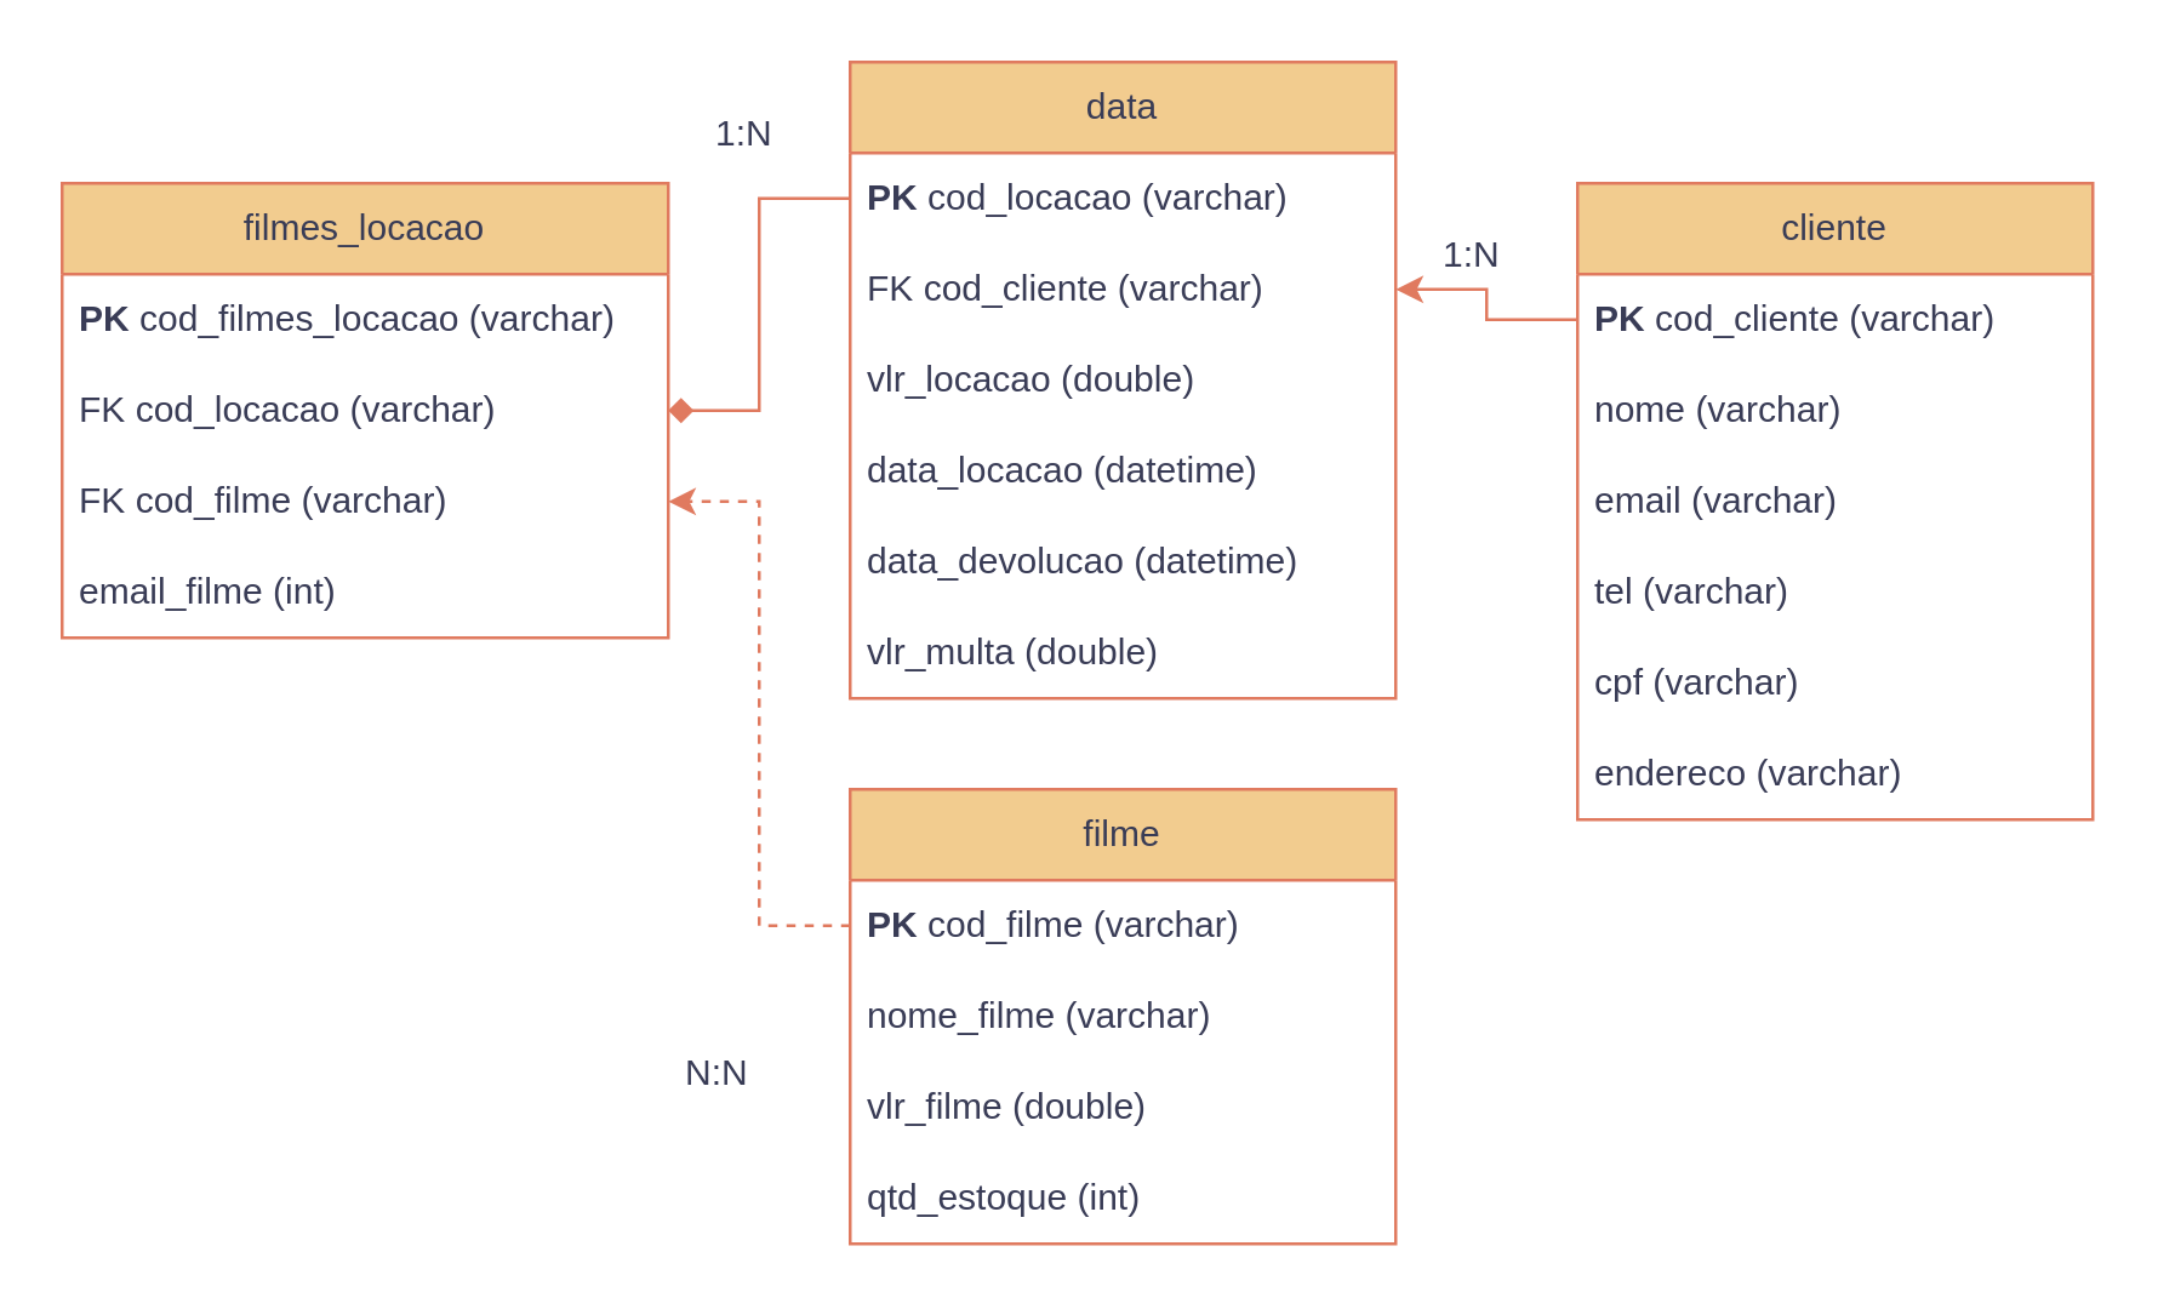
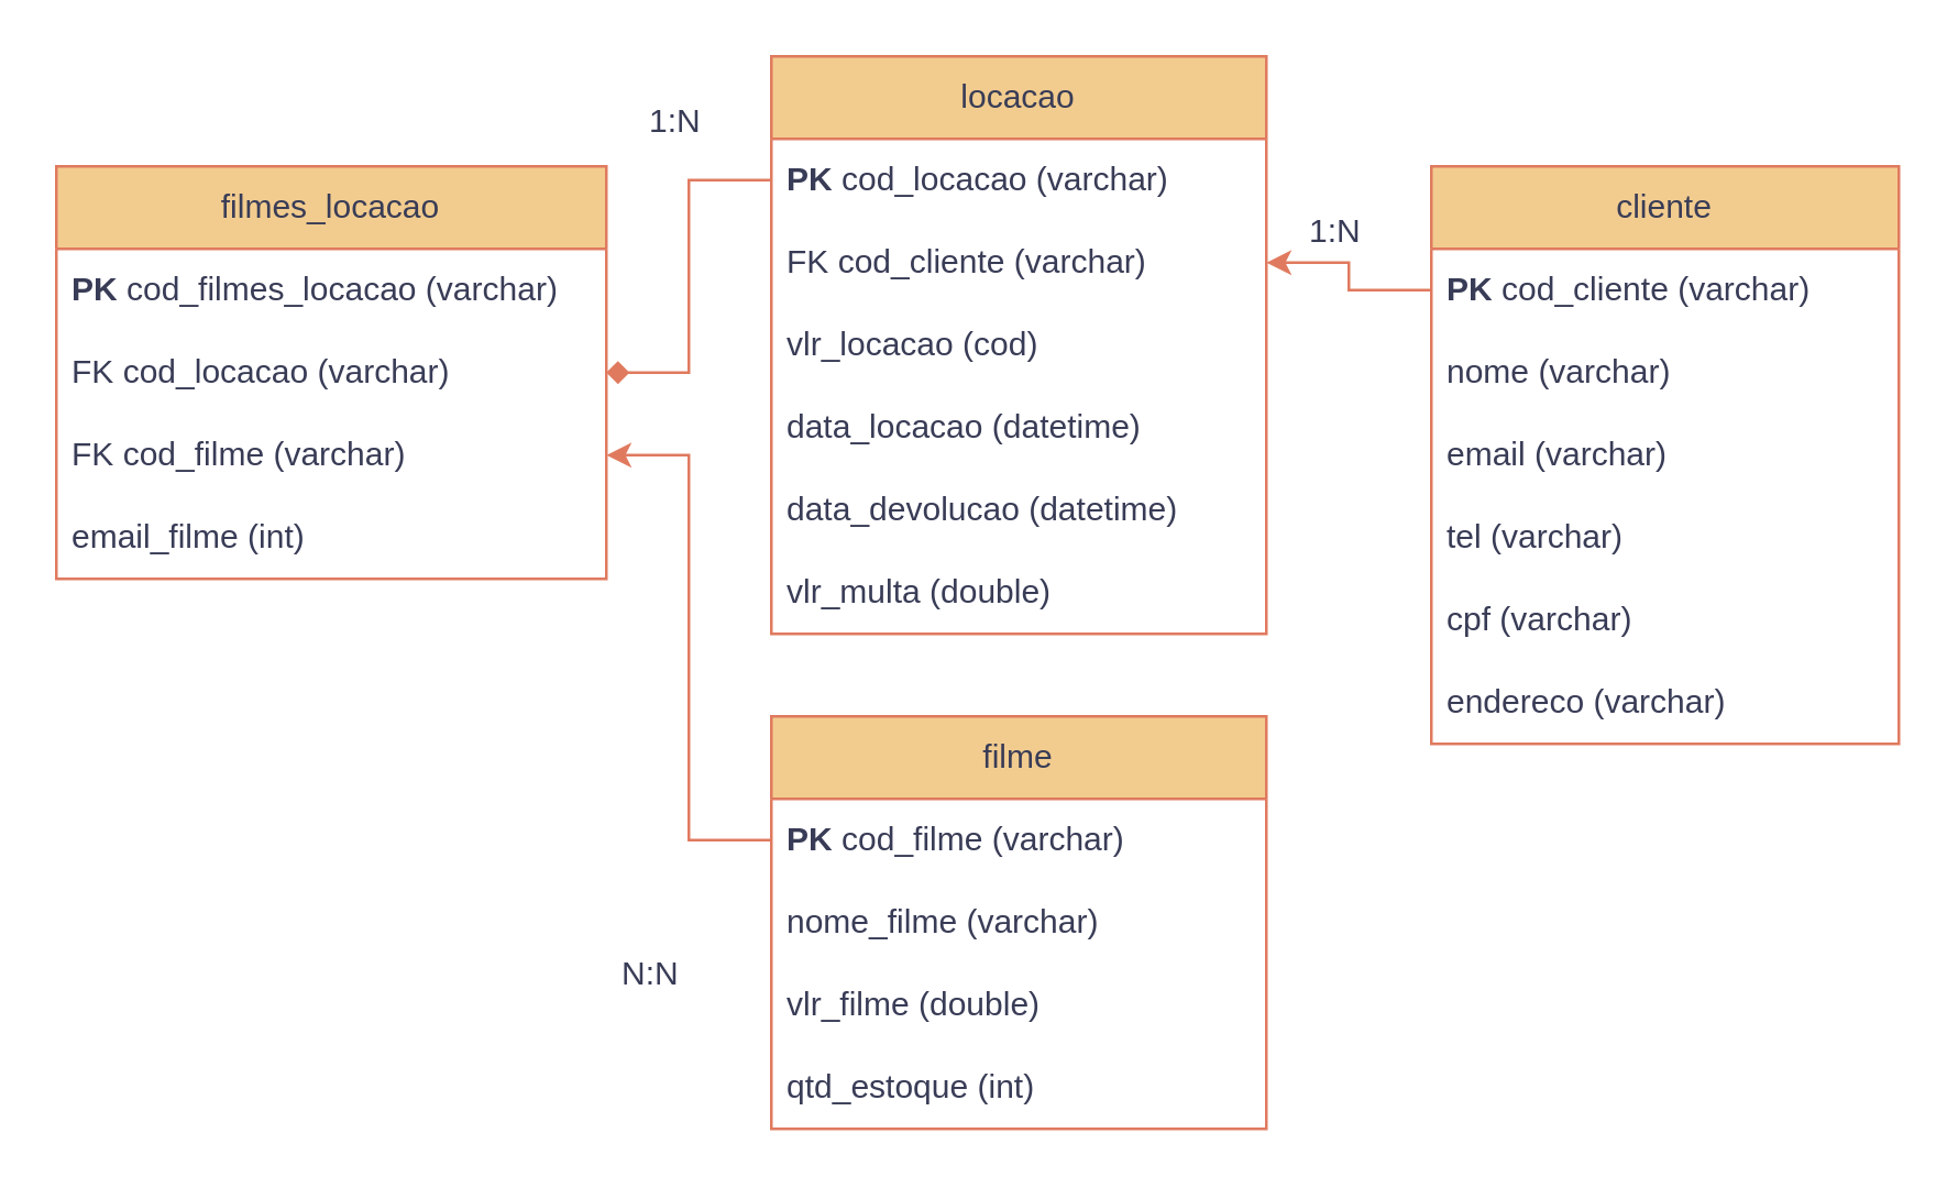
- <mxCell id="2" value="data" style="swimlane;fontStyle=0;childLayout=stackLayout;horizontal=1;startSize=30;horizontalStack=0;resizeParent=1;resizeParentMax=0;resizeLast=0;collapsible=1;marginBottom=0;whiteSpace=wrap;html=1;fillColor=#F2CC8F;labelBackgroundColor=none;strokeColor=#E07A5F;fontColor=#393C56;" parent="1" vertex="1"><mxGeometry x="280" y="20" width="180" height="210" as="geometry" /></mxCell>
+ <mxCell id="2" value="locacao" style="swimlane;fontStyle=0;childLayout=stackLayout;horizontal=1;startSize=30;horizontalStack=0;resizeParent=1;resizeParentMax=0;resizeLast=0;collapsible=1;marginBottom=0;whiteSpace=wrap;html=1;fillColor=#F2CC8F;labelBackgroundColor=none;strokeColor=#E07A5F;fontColor=#393C56;" parent="1" vertex="1"><mxGeometry x="280" y="20" width="180" height="210" as="geometry" /></mxCell>
- <mxCell id="5" value="vlr_locacao (double)" style="text;strokeColor=none;fillColor=none;align=left;verticalAlign=middle;spacingLeft=4;spacingRight=4;overflow=hidden;points=[[0,0.5],[1,0.5]];portConstraint=eastwest;rotatable=0;whiteSpace=wrap;html=1;labelBackgroundColor=none;fontColor=#393C56;" parent="2" vertex="1"><mxGeometry y="90" width="180" height="30" as="geometry" /></mxCell>
+ <mxCell id="5" value="vlr_locacao (cod)" style="text;strokeColor=none;fillColor=none;align=left;verticalAlign=middle;spacingLeft=4;spacingRight=4;overflow=hidden;points=[[0,0.5],[1,0.5]];portConstraint=eastwest;rotatable=0;whiteSpace=wrap;html=1;labelBackgroundColor=none;fontColor=#393C56;" parent="2" vertex="1"><mxGeometry y="90" width="180" height="30" as="geometry" /></mxCell>
- <mxCell id="30" style="edgeStyle=orthogonalEdgeStyle;rounded=0;orthogonalLoop=1;jettySize=auto;html=1;exitX=0;exitY=0.5;exitDx=0;exitDy=0;entryX=1;entryY=0.5;entryDx=0;entryDy=0;strokeColor=#E07A5F;fontColor=#393C56;fillColor=#F2CC8F;dashed=1;" edge="1" parent="1" source="10" target="24"><mxGeometry relative="1" as="geometry" /></mxCell>
+ <mxCell id="30" style="edgeStyle=orthogonalEdgeStyle;rounded=0;orthogonalLoop=1;jettySize=auto;html=1;exitX=0;exitY=0.5;exitDx=0;exitDy=0;entryX=1;entryY=0.5;entryDx=0;entryDy=0;strokeColor=#E07A5F;fontColor=#393C56;fillColor=#F2CC8F;" edge="1" parent="1" source="10" target="24"><mxGeometry relative="1" as="geometry" /></mxCell>
